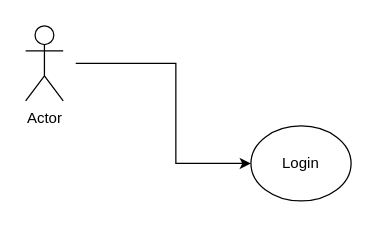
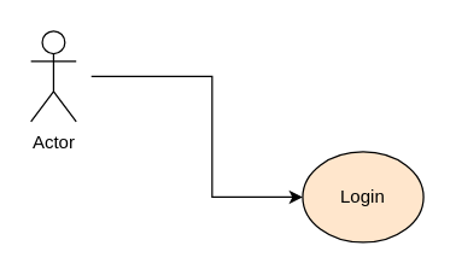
- <mxCell id="4" value="Login" style="ellipse;whiteSpace=wrap;html=1;" vertex="1" parent="1"><mxGeometry x="200" y="100" width="80" height="60" as="geometry" /></mxCell>
+ <mxCell id="4" value="Login" style="ellipse;whiteSpace=wrap;html=1;fillColor=#ffe6cc;" vertex="1" parent="1"><mxGeometry x="200" y="100" width="80" height="60" as="geometry" /></mxCell>
